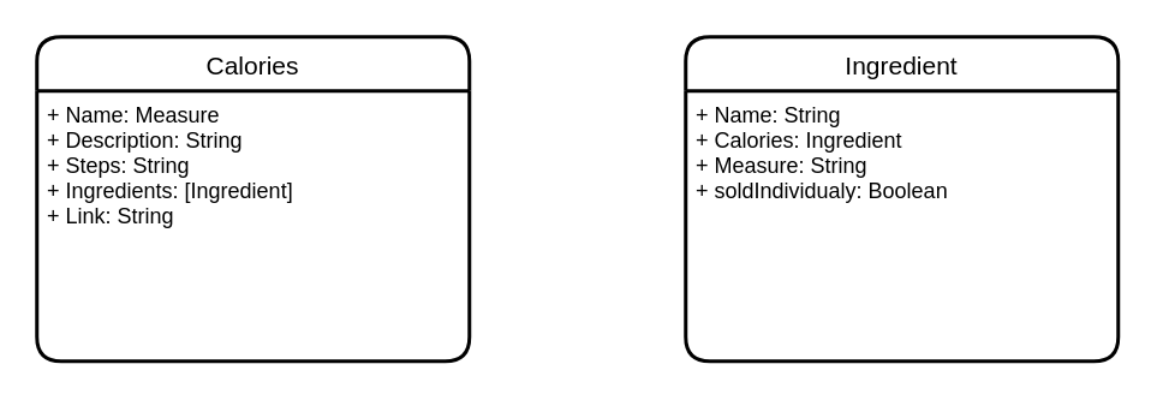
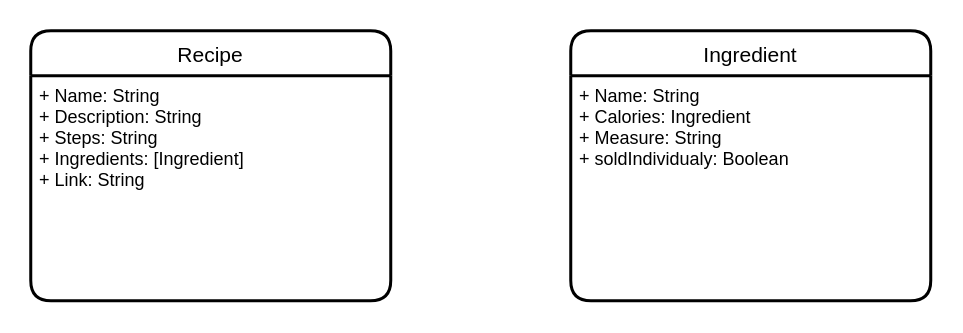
- <mxCell id="2" value="Calories" style="swimlane;childLayout=stackLayout;horizontal=1;startSize=30;horizontalStack=0;rounded=1;fontSize=14;fontStyle=0;strokeWidth=2;resizeParent=0;resizeLast=1;shadow=0;dashed=0;align=center;" vertex="1" parent="1"><mxGeometry x="20" y="20" width="240" height="180" as="geometry" /></mxCell>
+ <mxCell id="2" value="Recipe" style="swimlane;childLayout=stackLayout;horizontal=1;startSize=30;horizontalStack=0;rounded=1;fontSize=14;fontStyle=0;strokeWidth=2;resizeParent=0;resizeLast=1;shadow=0;dashed=0;align=center;" vertex="1" parent="1"><mxGeometry x="20" y="20" width="240" height="180" as="geometry" /></mxCell>
- <mxCell id="3" value="+ Name: Measure&#10;+ Description: String&#10;+ Steps: String&#10;+ Ingredients: [Ingredient]&#10;+ Link: String" style="align=left;strokeColor=none;fillColor=none;spacingLeft=4;fontSize=12;verticalAlign=top;resizable=0;rotatable=0;part=1;" vertex="1" parent="2"><mxGeometry y="30" width="240" height="150" as="geometry" /></mxCell>
+ <mxCell id="3" value="+ Name: String&#10;+ Description: String&#10;+ Steps: String&#10;+ Ingredients: [Ingredient]&#10;+ Link: String" style="align=left;strokeColor=none;fillColor=none;spacingLeft=4;fontSize=12;verticalAlign=top;resizable=0;rotatable=0;part=1;" vertex="1" parent="2"><mxGeometry y="30" width="240" height="150" as="geometry" /></mxCell>
